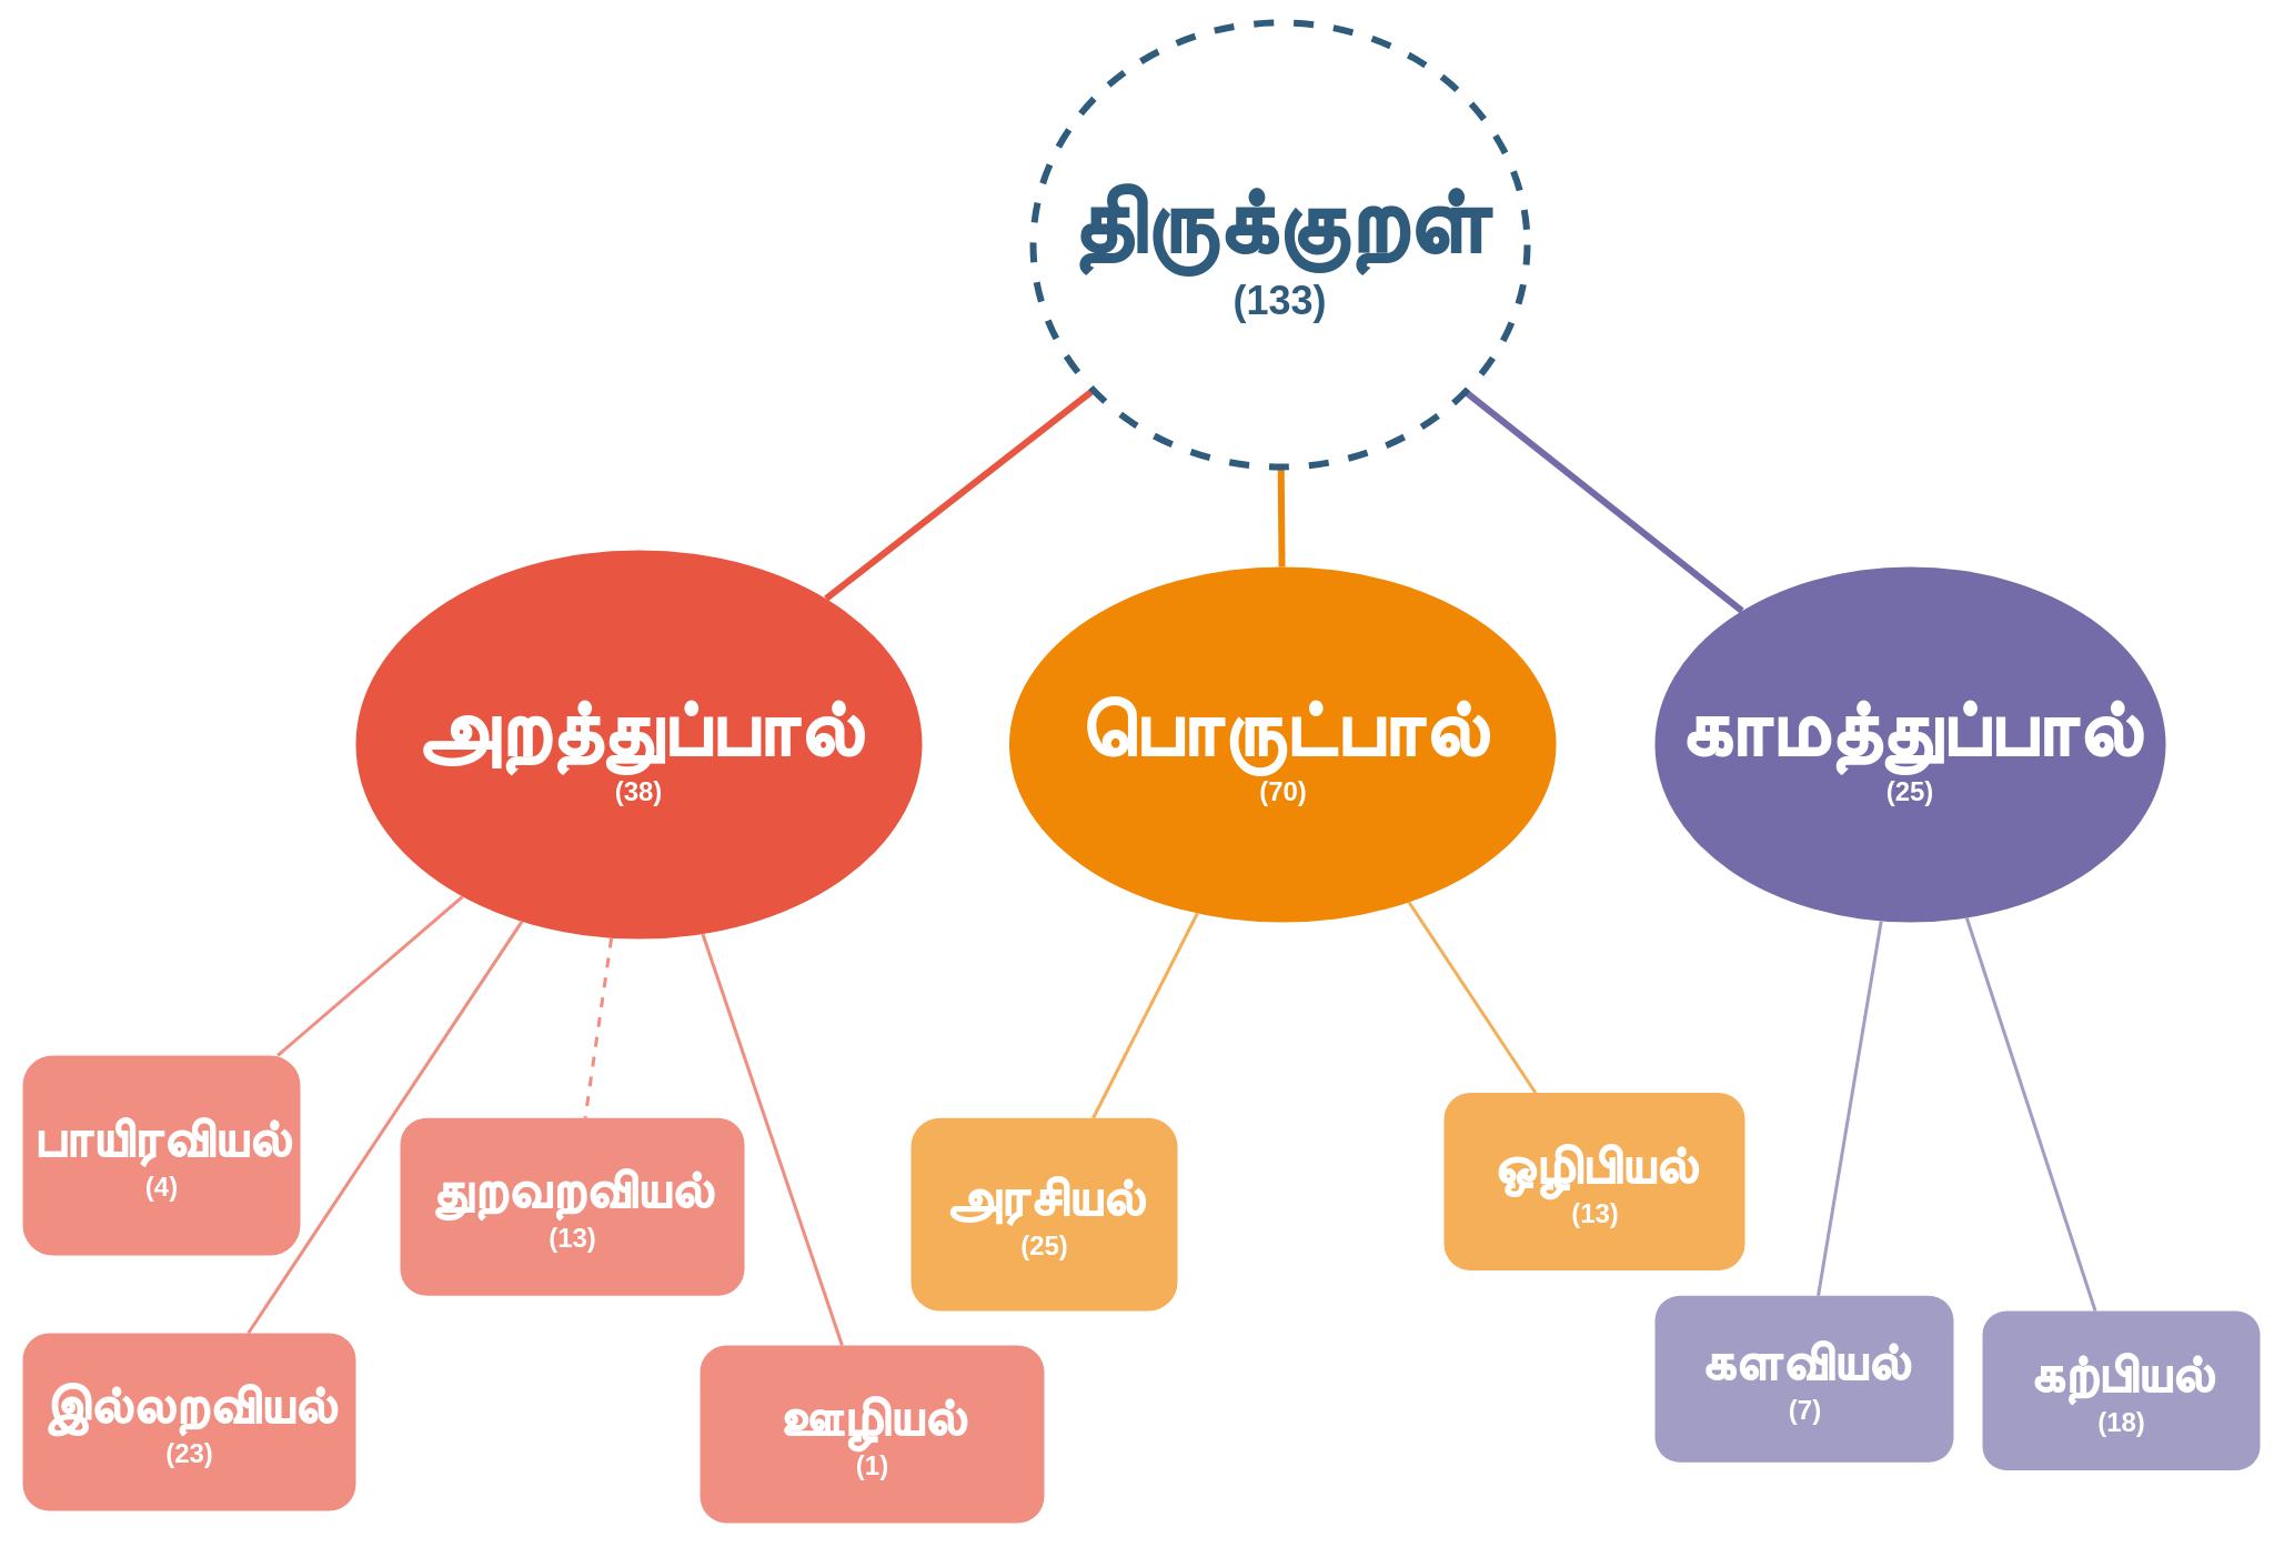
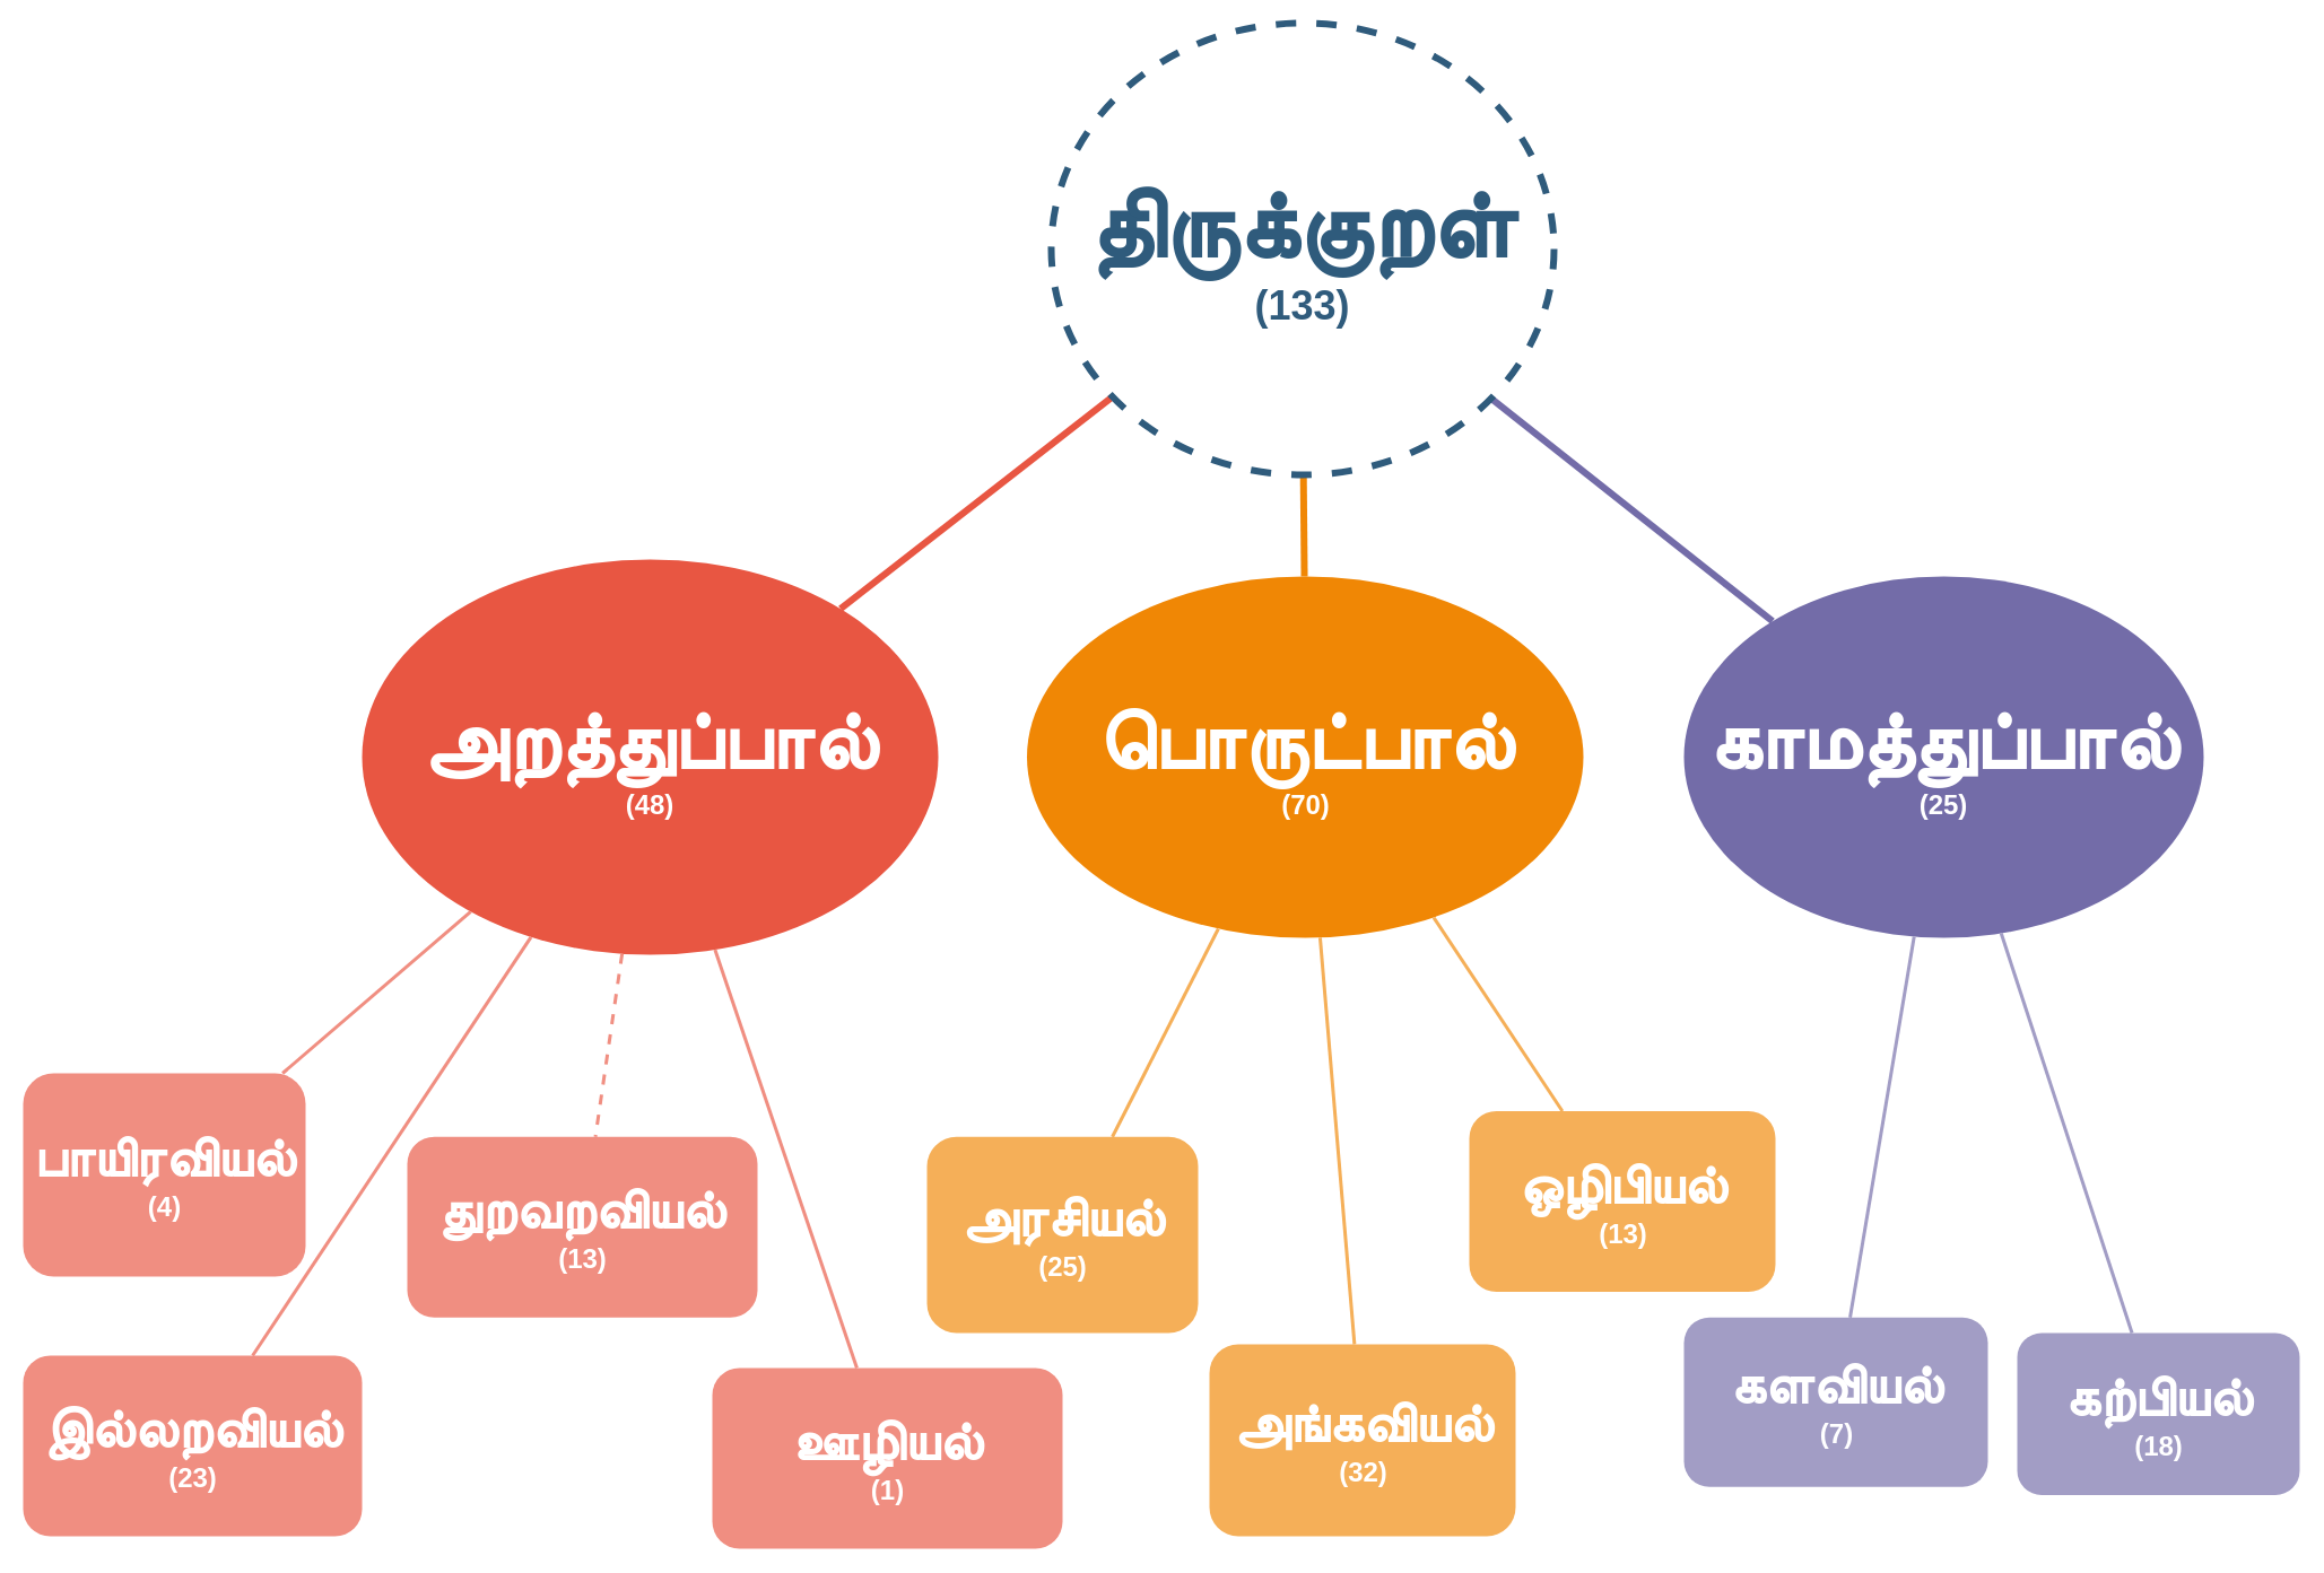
- <mxCell id="4" value="&lt;b&gt;&lt;font&gt;&lt;font&gt;&lt;span style=&quot;font-size: 72px&quot;&gt;அறத்துப்பால்&lt;br&gt;&lt;/span&gt;&lt;font style=&quot;font-size: 24px&quot;&gt;(38)&lt;/font&gt;&lt;/font&gt;&lt;br&gt;&lt;/font&gt;&lt;/b&gt;" style="ellipse;whiteSpace=wrap;html=1;shadow=0;fontFamily=Helvetica;fontSize=20;fontColor=#FFFFFF;align=center;strokeWidth=3;fillColor=#E85642;strokeColor=none;" parent="1" vertex="1"><mxGeometry x="320" y="495" width="510" height="350" as="geometry" /></mxCell>
+ <mxCell id="4" value="&lt;b&gt;&lt;font&gt;&lt;font&gt;&lt;span style=&quot;font-size: 72px&quot;&gt;அறத்துப்பால்&lt;br&gt;&lt;/span&gt;&lt;font style=&quot;font-size: 24px&quot;&gt;(48)&lt;/font&gt;&lt;/font&gt;&lt;br&gt;&lt;/font&gt;&lt;/b&gt;" style="ellipse;whiteSpace=wrap;html=1;shadow=0;fontFamily=Helvetica;fontSize=20;fontColor=#FFFFFF;align=center;strokeWidth=3;fillColor=#E85642;strokeColor=none;" parent="1" vertex="1"><mxGeometry x="320" y="495" width="510" height="350" as="geometry" /></mxCell>
+ <mxCell id="14" value="" style="edgeStyle=none;endArrow=none;strokeWidth=3;strokeColor=#F5AF58;html=1;" parent="1" source="3" target="12" edge="1"><mxGeometry x="140" y="-102" width="100" height="100" as="geometry"><mxPoint x="60" y="-32" as="sourcePoint" /><mxPoint x="160" y="-132" as="targetPoint" /></mxGeometry></mxCell>
+ <mxCell id="12" value="&lt;font color=&quot;#ffffff&quot;&gt;&lt;b&gt;&lt;span style=&quot;font-size: 48px&quot;&gt;அங்கவியல்&lt;/span&gt;&lt;br&gt;&lt;font style=&quot;font-size: 24px&quot;&gt;(32)&lt;/font&gt;&lt;br&gt;&lt;/b&gt;&lt;/font&gt;" style="rounded=1;fillColor=#f5af58;strokeColor=none;strokeWidth=3;shadow=0;html=1;fontColor=#FFFFFF;" parent="1" vertex="1"><mxGeometry x="1070" y="1190" width="271" height="170" as="geometry" /></mxCell>
